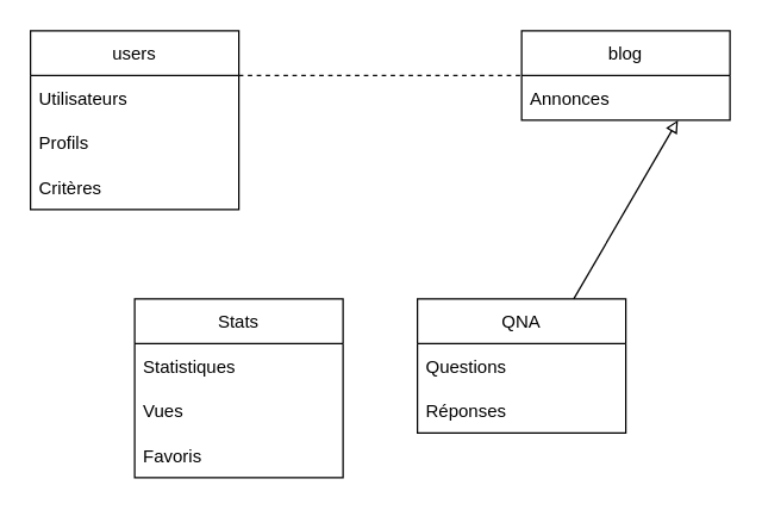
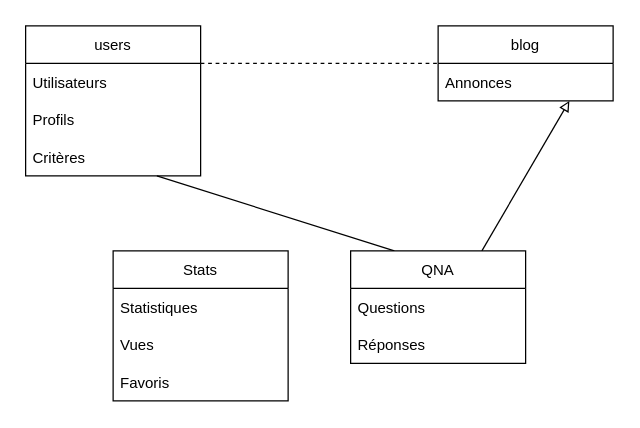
+ <mxCell id="3" style="edgeStyle=none;rounded=0;orthogonalLoop=1;jettySize=auto;html=1;exitX=0.25;exitY=0;exitDx=0;exitDy=0;entryX=0.75;entryY=1;entryDx=0;entryDy=0;endArrow=none;endFill=0;" edge="1" parent="1" source="4" target="14"><mxGeometry relative="1" as="geometry" /></mxCell>
